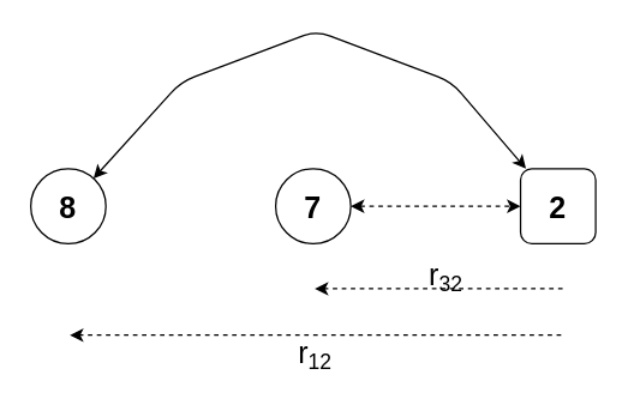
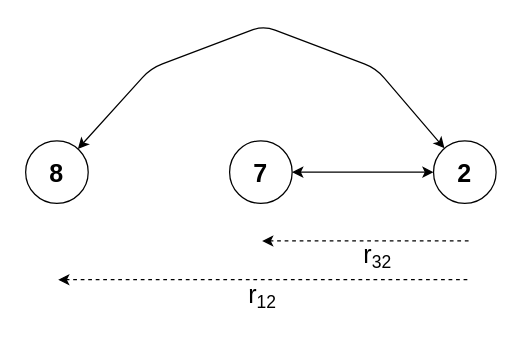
- <mxCell id="6" value="" style="endArrow=classic;startArrow=classic;html=1;dashed=1;" edge="1" parent="1" source="3" target="4"><mxGeometry width="50" height="50" relative="1" as="geometry"><mxPoint x="20" y="223" as="sourcePoint" /><mxPoint x="70" y="173" as="targetPoint" /></mxGeometry></mxCell>
+ <mxCell id="6" value="" style="endArrow=classic;startArrow=classic;html=1;" edge="1" parent="1" source="3" target="4"><mxGeometry width="50" height="50" relative="1" as="geometry"><mxPoint x="20" y="223" as="sourcePoint" /><mxPoint x="70" y="173" as="targetPoint" /></mxGeometry></mxCell>
- <mxCell id="4" value="&lt;b&gt;&lt;font style=&quot;font-size: 20px&quot;&gt;2&lt;br&gt;&lt;/font&gt;&lt;/b&gt;" style="whiteSpace=wrap;html=1;aspect=fixed;rounded=1;" parent="1" vertex="1"><mxGeometry x="346" y="112" width="50" height="50" as="geometry" /></mxCell>
+ <mxCell id="4" value="&lt;b&gt;&lt;font style=&quot;font-size: 20px&quot;&gt;2&lt;br&gt;&lt;/font&gt;&lt;/b&gt;" style="ellipse;whiteSpace=wrap;html=1;aspect=fixed;" parent="1" vertex="1"><mxGeometry x="346" y="112" width="50" height="50" as="geometry" /></mxCell>
- <mxCell id="10" value="&lt;font style=&quot;font-size: 20px&quot;&gt;r&lt;/font&gt;&lt;sub&gt;&lt;font style=&quot;font-size: 14px&quot;&gt;32&lt;/font&gt;&lt;/sub&gt;" style="text;html=1;align=center;verticalAlign=middle;resizable=0;points=[];autosize=1;" vertex="1" parent="1"><mxGeometry x="280" y="171" width="32" height="25" as="geometry" /></mxCell>
+ <mxCell id="10" value="&lt;font style=&quot;font-size: 20px&quot;&gt;r&lt;/font&gt;&lt;sub&gt;&lt;font style=&quot;font-size: 14px&quot;&gt;32&lt;/font&gt;&lt;/sub&gt;" style="text;html=1;align=center;verticalAlign=middle;resizable=0;points=[];autosize=1;" vertex="1" parent="1"><mxGeometry x="285" y="191" width="32" height="25" as="geometry" /></mxCell>
